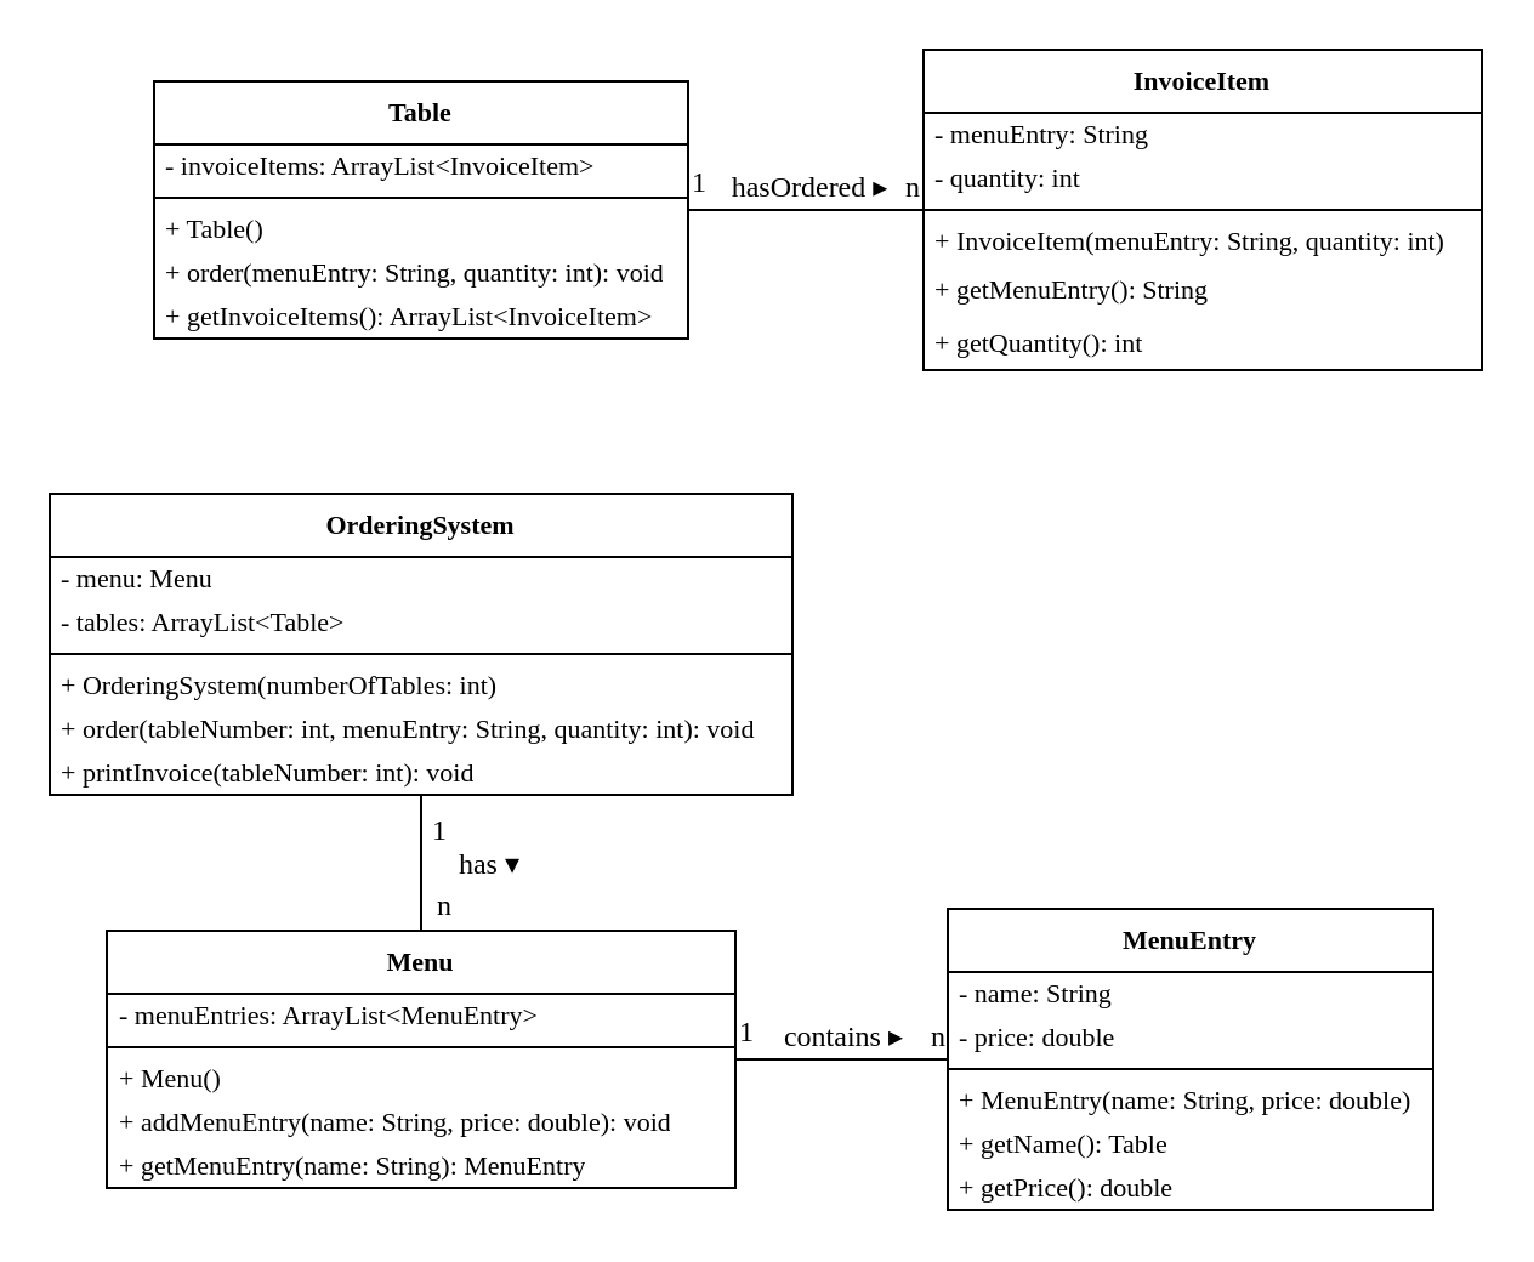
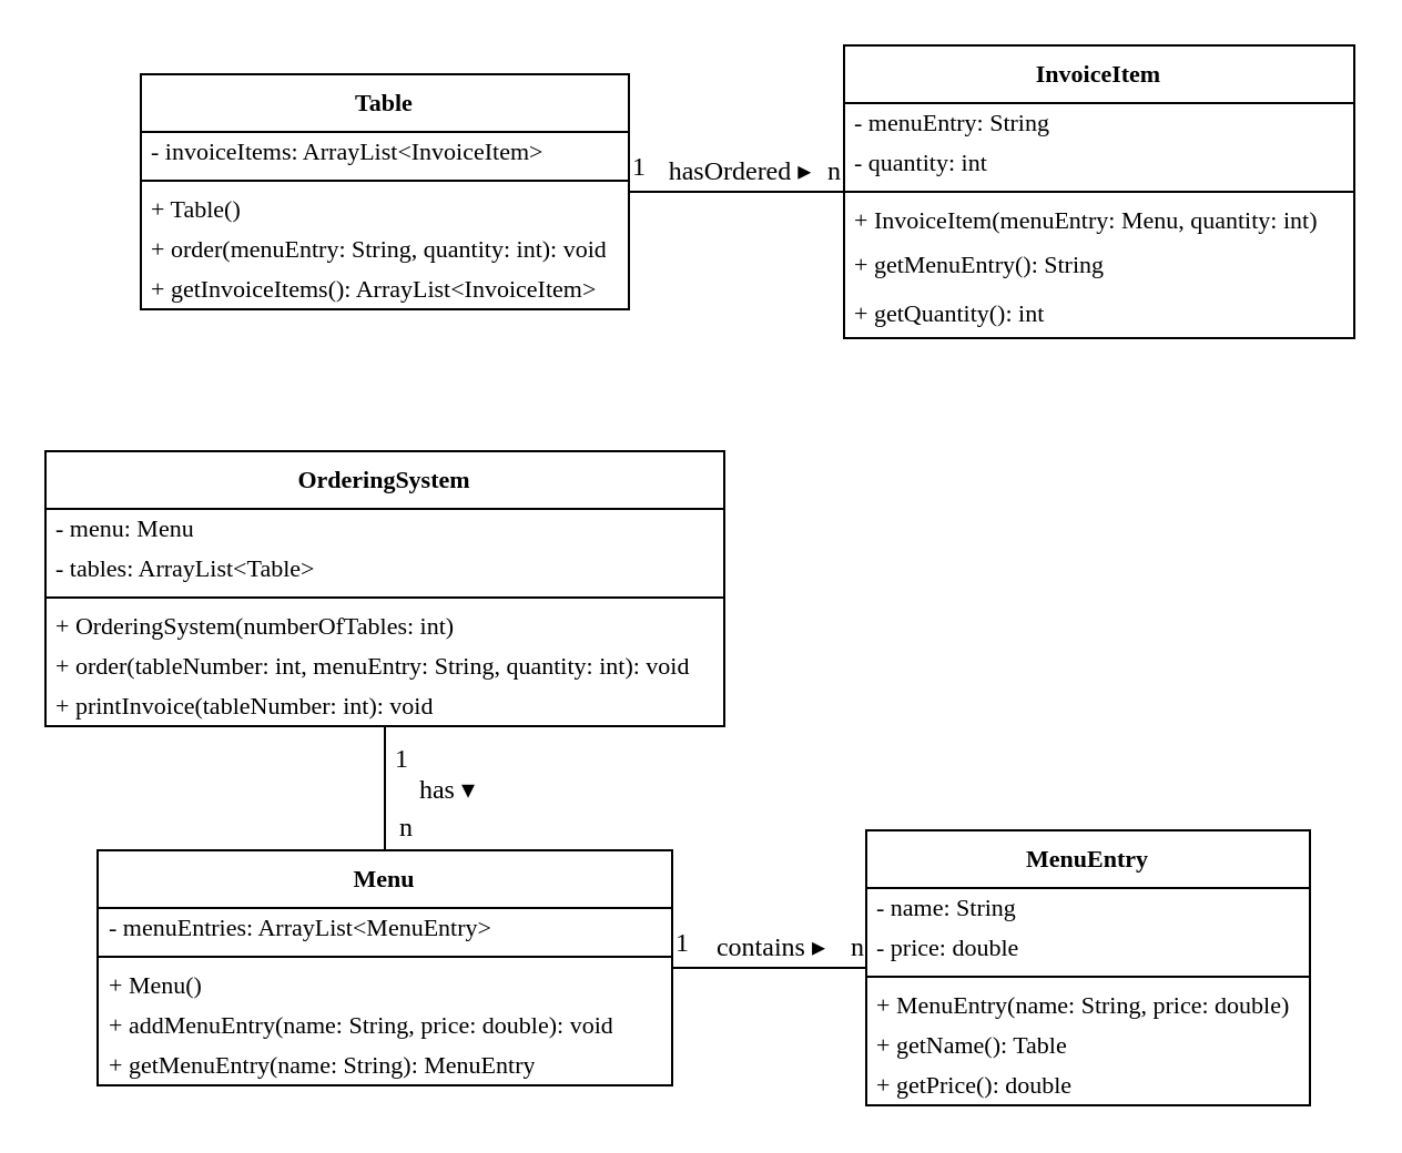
- <mxCell id="12" value="+ InvoiceItem(menuEntry: String, quantity: int)" style="text;strokeColor=none;fillColor=none;align=left;verticalAlign=middle;spacingLeft=3;spacingRight=4;overflow=hidden;rotatable=0;points=[[0,0.5],[1,0.5]];portConstraint=eastwest;fontFamily=Alegreya;fontSize=11;fontStyle=0;html=1;imageWidth=24;imageHeight=24;comic=0;imageAspect=0;" parent="8" vertex="1"><mxGeometry y="70" width="230" height="18" as="geometry" /></mxCell>
+ <mxCell id="12" value="+ InvoiceItem(menuEntry: Menu, quantity: int)" style="text;strokeColor=none;fillColor=none;align=left;verticalAlign=middle;spacingLeft=3;spacingRight=4;overflow=hidden;rotatable=0;points=[[0,0.5],[1,0.5]];portConstraint=eastwest;fontFamily=Alegreya;fontSize=11;fontStyle=0;html=1;imageWidth=24;imageHeight=24;comic=0;imageAspect=0;" parent="8" vertex="1"><mxGeometry y="70" width="230" height="18" as="geometry" /></mxCell>
